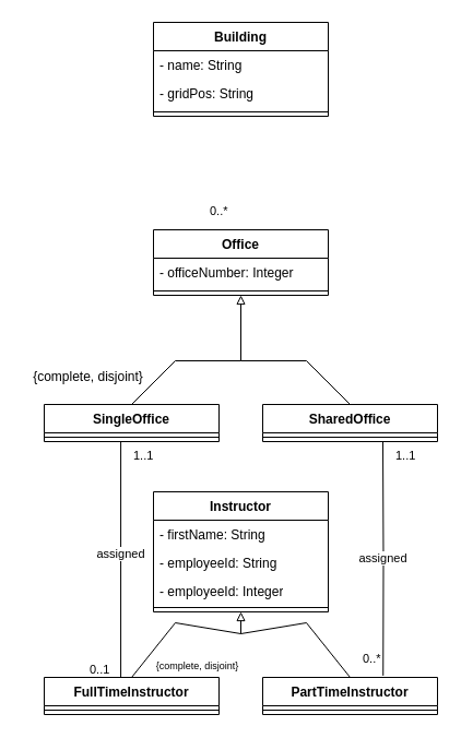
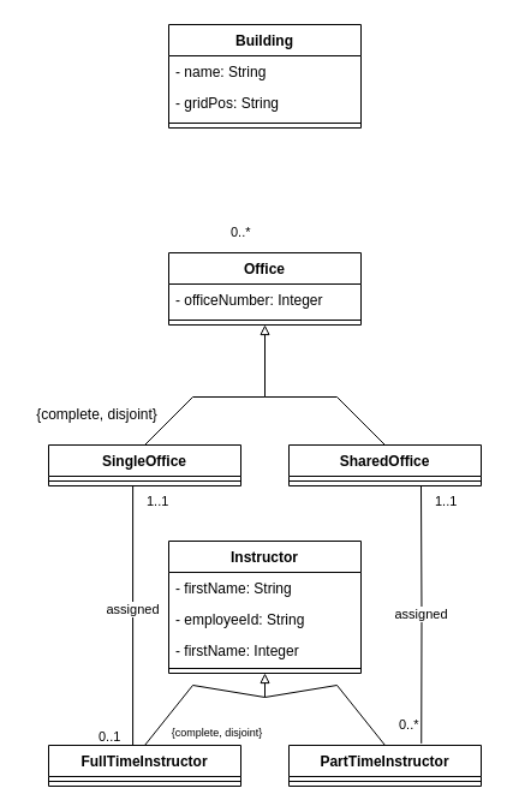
- <mxCell id="20" value="- employeeId: Integer" style="text;strokeColor=none;fillColor=none;align=left;verticalAlign=top;spacingLeft=4;spacingRight=4;overflow=hidden;rotatable=0;points=[[0,0.5],[1,0.5]];portConstraint=eastwest;whiteSpace=wrap;html=1;" vertex="1" parent="17"><mxGeometry y="78" width="160" height="24" as="geometry" /></mxCell>
+ <mxCell id="20" value="- firstName: Integer" style="text;strokeColor=none;fillColor=none;align=left;verticalAlign=top;spacingLeft=4;spacingRight=4;overflow=hidden;rotatable=0;points=[[0,0.5],[1,0.5]];portConstraint=eastwest;whiteSpace=wrap;html=1;" vertex="1" parent="17"><mxGeometry y="78" width="160" height="24" as="geometry" /></mxCell>
